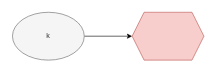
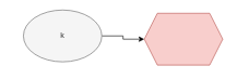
- <mxCell id="3" value="k" style="ellipse;whiteSpace=wrap;html=1;fillColor=#f5f5f5;strokeColor=#666666;fontColor=#333333;" vertex="1" parent="1"><mxGeometry x="20" y="20" width="120" height="80" as="geometry" /></mxCell>
+ <mxCell id="3" value="k" style="ellipse;whiteSpace=wrap;html=1;fillColor=#f5f5f5;strokeColor=#666666;fontColor=#333333;" vertex="1" parent="1"><mxGeometry x="35" y="15" width="120" height="80" as="geometry" /></mxCell>
